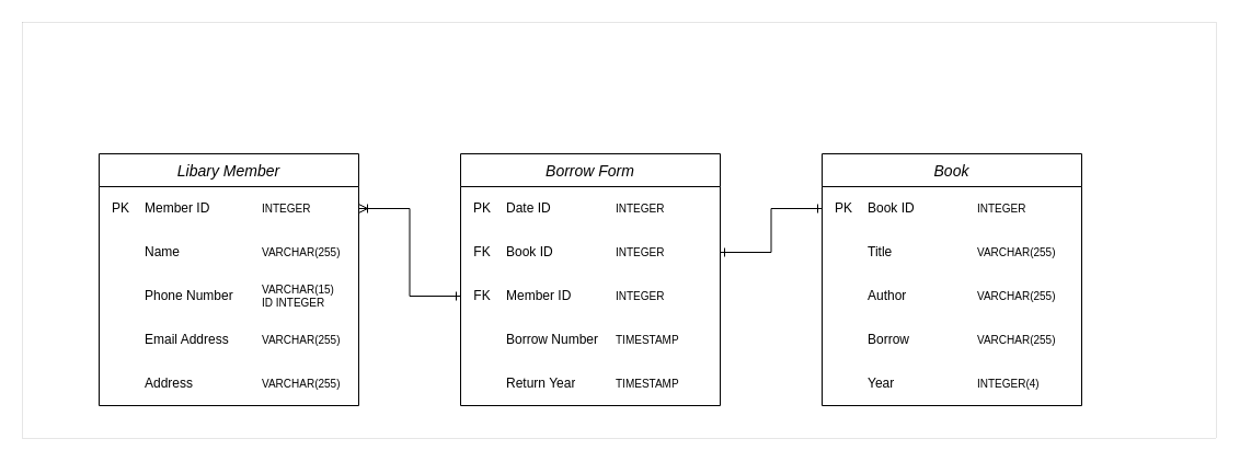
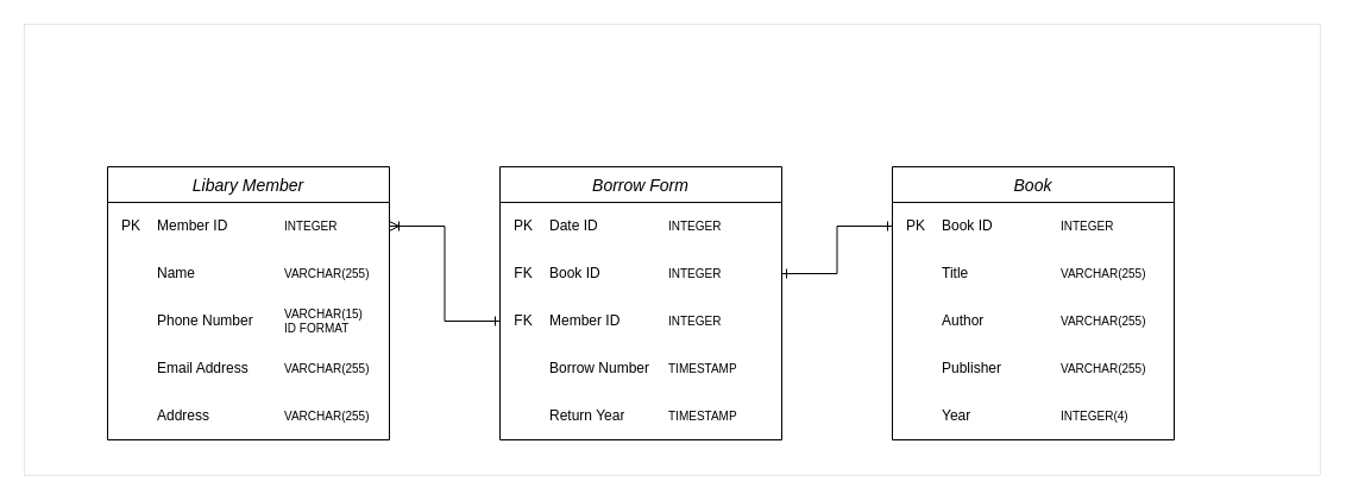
- <mxCell id="15" value="VARCHAR(15)&lt;br&gt;ID INTEGER" style="shape=partialRectangle;html=1;whiteSpace=wrap;connectable=0;strokeColor=inherit;overflow=hidden;fillColor=none;top=0;left=0;bottom=0;right=0;pointerEvents=1;fontSize=10;align=left;" vertex="1" parent="12"><mxGeometry x="147" width="90" height="40" as="geometry"><mxRectangle width="90" height="40" as="alternateBounds" /></mxGeometry></mxCell>
+ <mxCell id="15" value="VARCHAR(15)&lt;br&gt;ID FORMAT" style="shape=partialRectangle;html=1;whiteSpace=wrap;connectable=0;strokeColor=inherit;overflow=hidden;fillColor=none;top=0;left=0;bottom=0;right=0;pointerEvents=1;fontSize=10;align=left;" vertex="1" parent="12"><mxGeometry x="147" width="90" height="40" as="geometry"><mxRectangle width="90" height="40" as="alternateBounds" /></mxGeometry></mxCell>
- <mxCell id="39" value="Borrow" style="shape=partialRectangle;html=1;whiteSpace=wrap;connectable=0;strokeColor=inherit;overflow=hidden;fillColor=none;top=0;left=0;bottom=0;right=0;pointerEvents=1;fontSize=12;align=left;" vertex="1" parent="37"><mxGeometry x="40" width="100" height="40" as="geometry"><mxRectangle width="100" height="40" as="alternateBounds" /></mxGeometry></mxCell>
+ <mxCell id="39" value="Publisher" style="shape=partialRectangle;html=1;whiteSpace=wrap;connectable=0;strokeColor=inherit;overflow=hidden;fillColor=none;top=0;left=0;bottom=0;right=0;pointerEvents=1;fontSize=12;align=left;" vertex="1" parent="37"><mxGeometry x="40" width="100" height="40" as="geometry"><mxRectangle width="100" height="40" as="alternateBounds" /></mxGeometry></mxCell>
